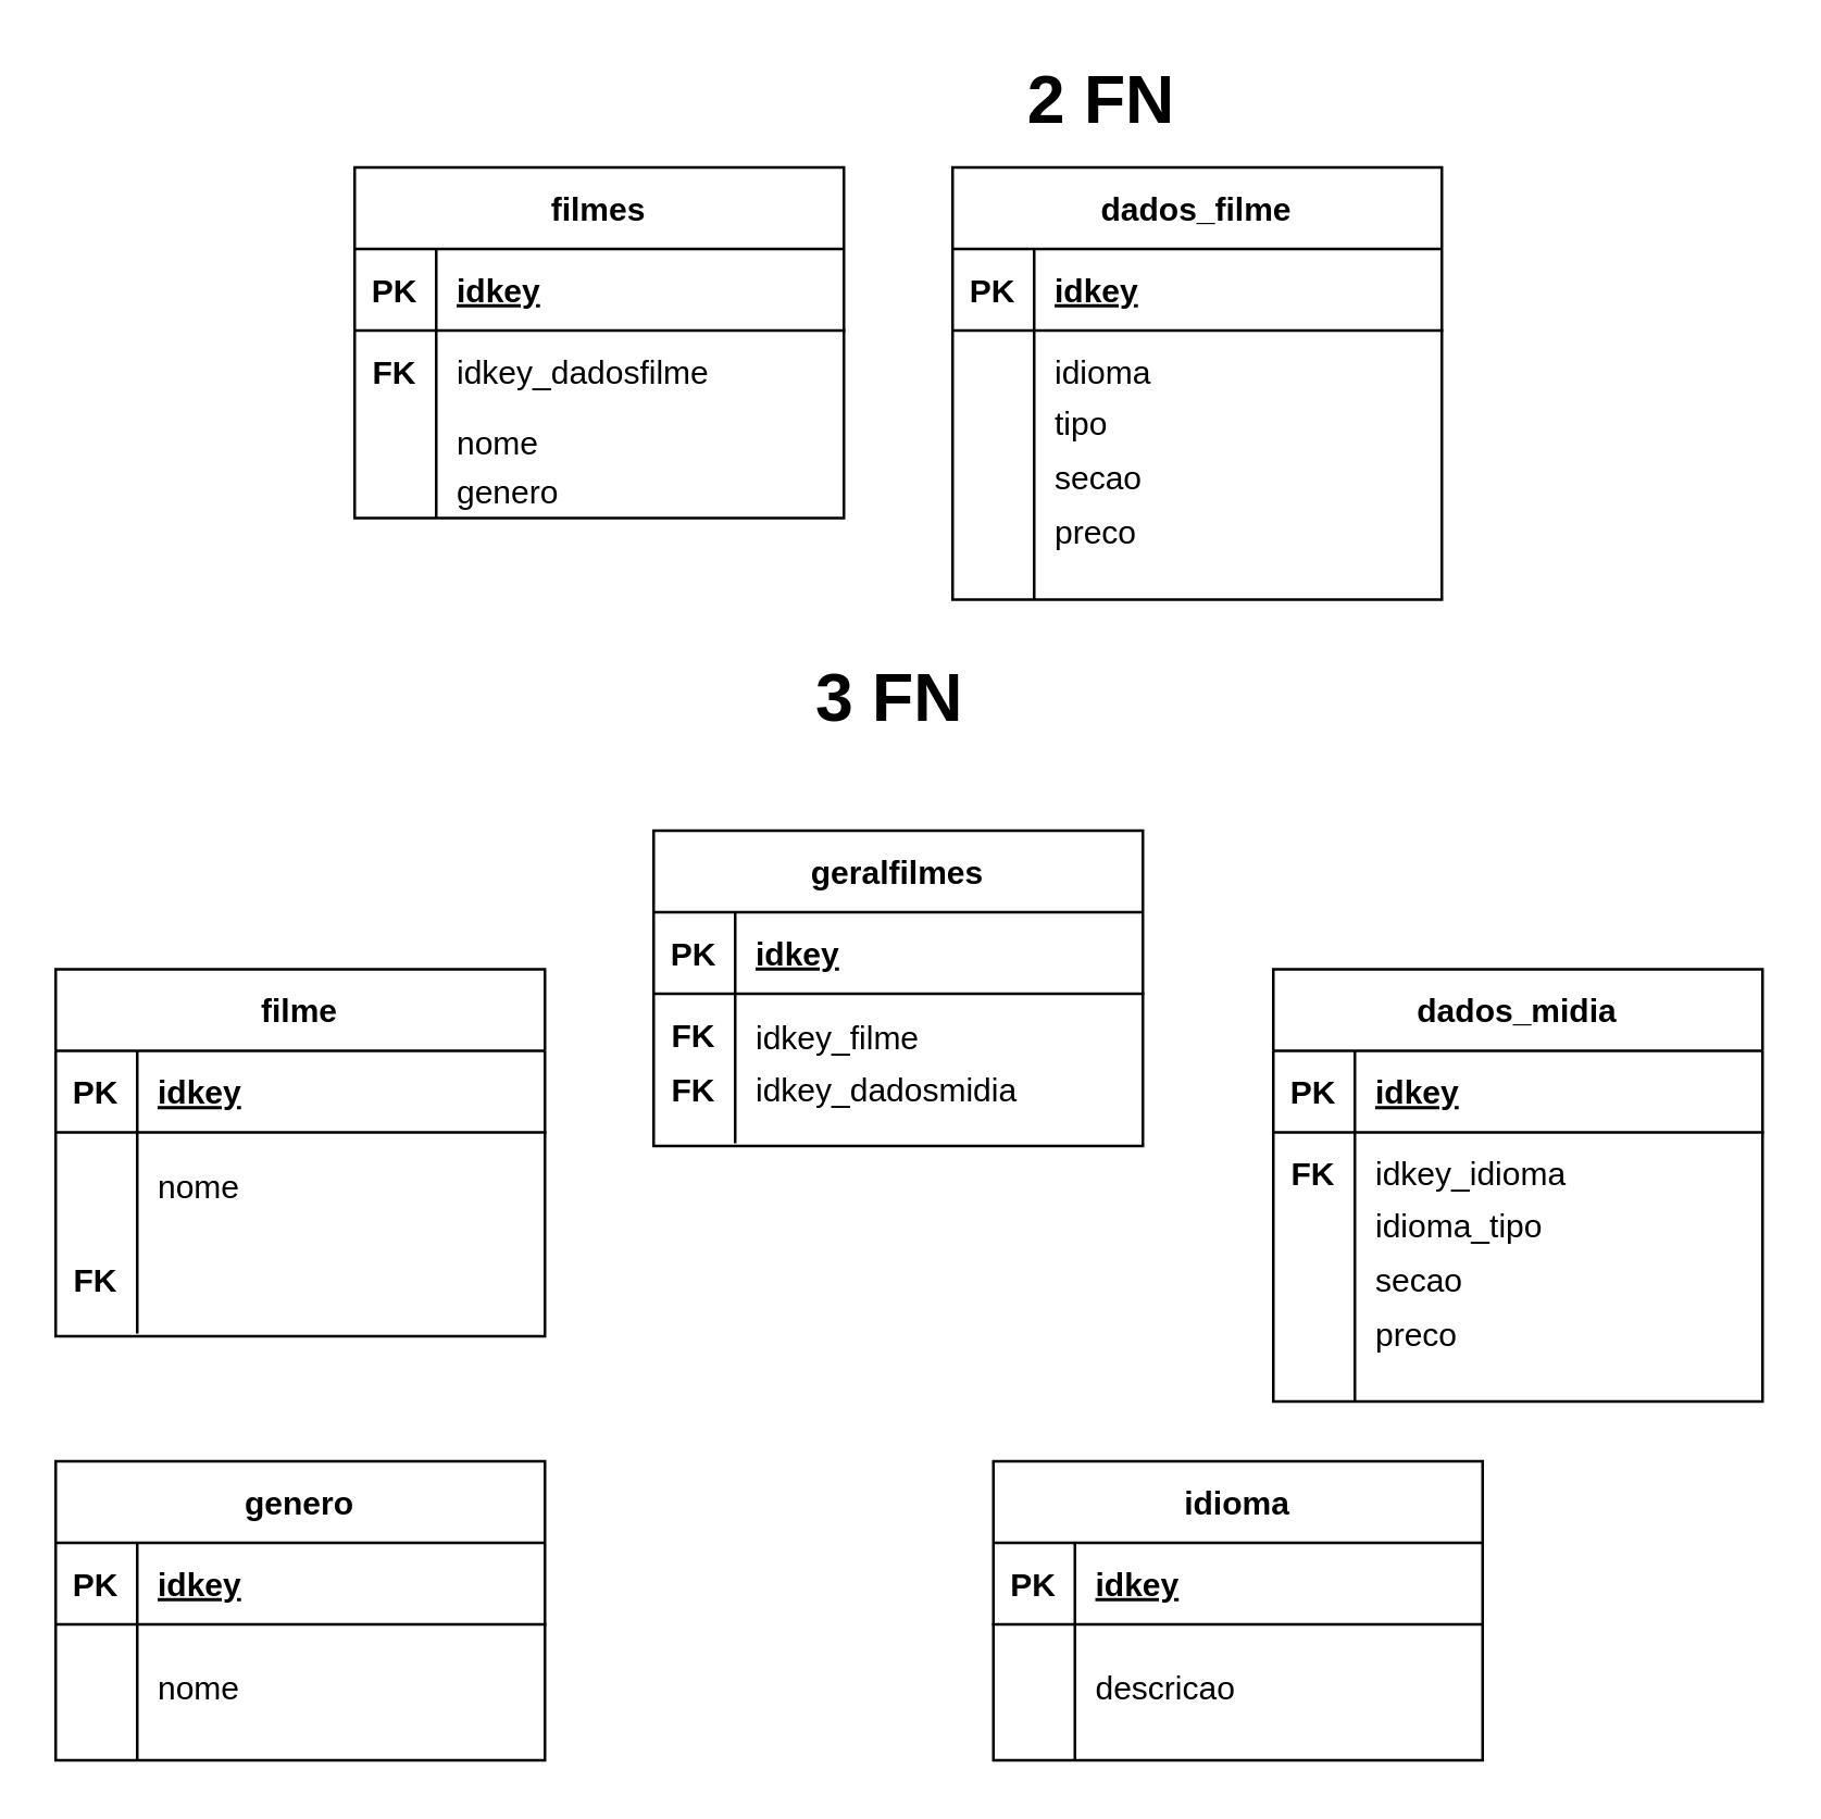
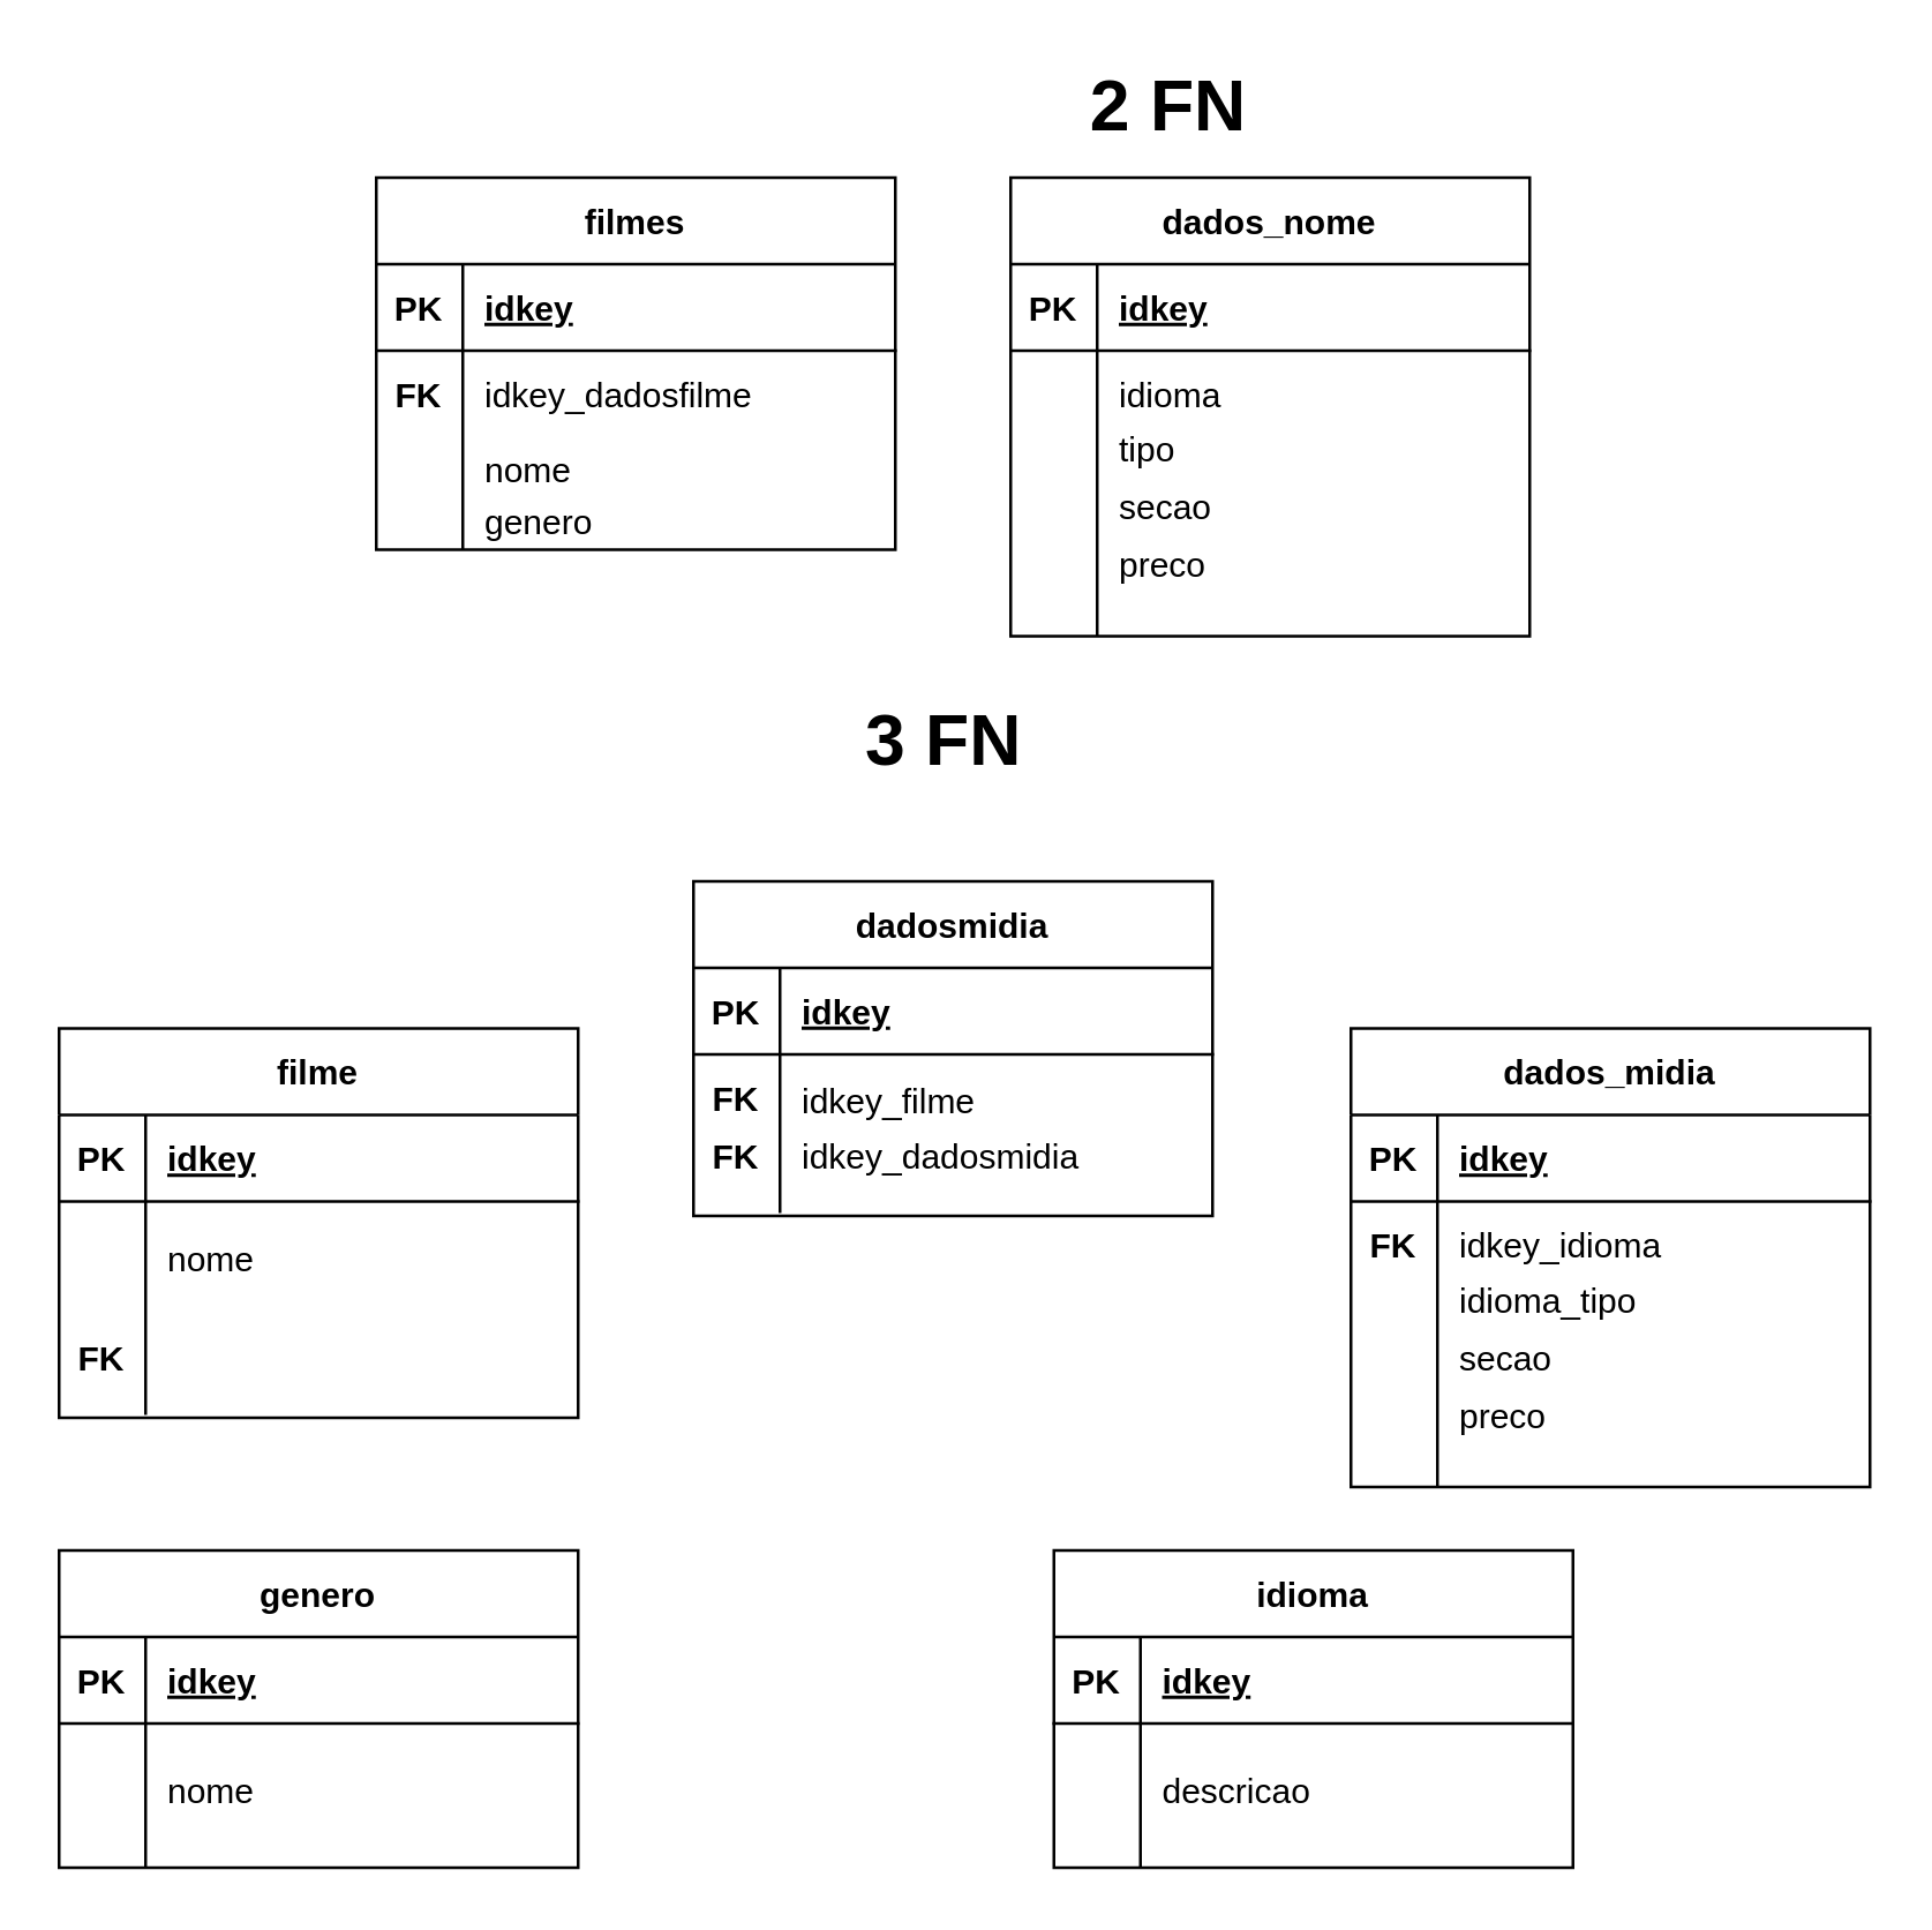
- <mxCell id="15" value="dados_filme" style="shape=table;startSize=30;container=1;collapsible=1;childLayout=tableLayout;fixedRows=1;rowLines=0;fontStyle=1;align=center;resizeLast=1;" vertex="1" parent="1"><mxGeometry x="350" y="61" width="180" height="159" as="geometry" /></mxCell>
+ <mxCell id="15" value="dados_nome" style="shape=table;startSize=30;container=1;collapsible=1;childLayout=tableLayout;fixedRows=1;rowLines=0;fontStyle=1;align=center;resizeLast=1;" vertex="1" parent="1"><mxGeometry x="350" y="61" width="180" height="159" as="geometry" /></mxCell>
- <mxCell id="31" value="geralfilmes" style="shape=table;startSize=30;container=1;collapsible=1;childLayout=tableLayout;fixedRows=1;rowLines=0;fontStyle=1;align=center;resizeLast=1;verticalAlign=middle;" vertex="1" parent="1"><mxGeometry x="240" y="305" width="180" height="116" as="geometry" /></mxCell>
+ <mxCell id="31" value="dadosmidia" style="shape=table;startSize=30;container=1;collapsible=1;childLayout=tableLayout;fixedRows=1;rowLines=0;fontStyle=1;align=center;resizeLast=1;verticalAlign=middle;" vertex="1" parent="1"><mxGeometry x="240" y="305" width="180" height="116" as="geometry" /></mxCell>
